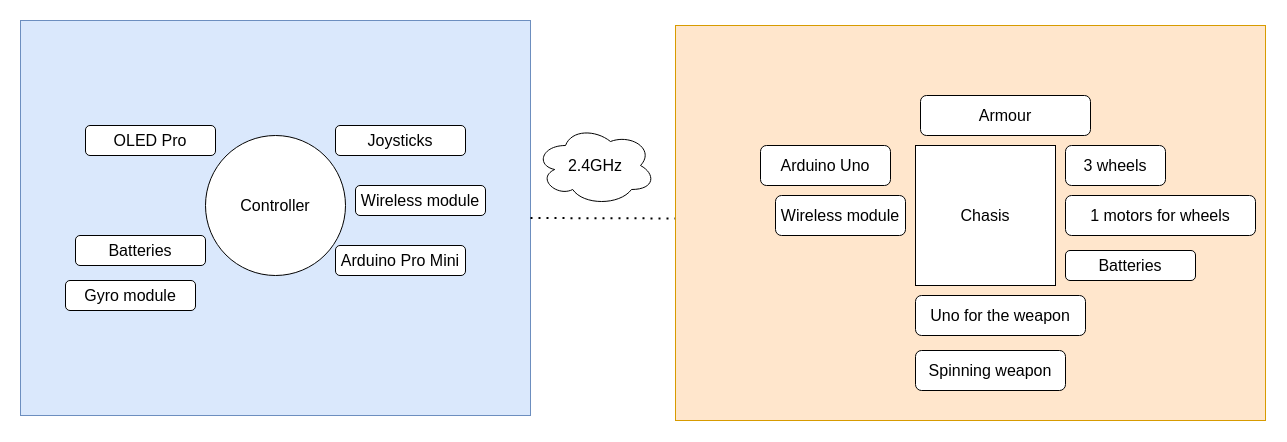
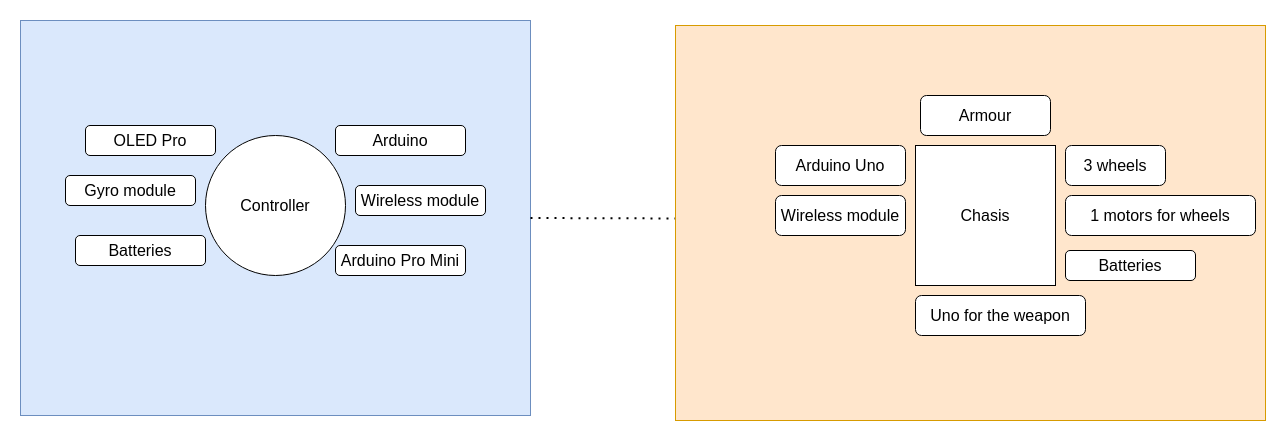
- <mxCell id="19" value="Armour" style="rounded=1;whiteSpace=wrap;html=1;fontSize=16;" vertex="1" parent="1"><mxGeometry x="920" y="95" width="170" height="40" as="geometry" /></mxCell>
+ <mxCell id="19" value="Armour" style="rounded=1;whiteSpace=wrap;html=1;fontSize=16;" vertex="1" parent="1"><mxGeometry x="920" y="95" width="130" height="40" as="geometry" /></mxCell>
- <mxCell id="8" value="Joysticks" style="rounded=1;whiteSpace=wrap;html=1;fontSize=16;" vertex="1" parent="1"><mxGeometry x="335" y="125" width="130" height="30" as="geometry" /></mxCell>
+ <mxCell id="8" value="Arduino" style="rounded=1;whiteSpace=wrap;html=1;fontSize=16;" vertex="1" parent="1"><mxGeometry x="335" y="125" width="130" height="30" as="geometry" /></mxCell>
- <mxCell id="4" value="2.4GHz" style="ellipse;shape=cloud;whiteSpace=wrap;html=1;rounded=0;glass=0;fontSize=16;fillColor=none;" vertex="1" parent="1"><mxGeometry x="535" y="125" width="120" height="80" as="geometry" /></mxCell>
- <mxCell id="21" value="Arduino Uno" style="rounded=1;whiteSpace=wrap;html=1;fontSize=16;" vertex="1" parent="1"><mxGeometry x="760" y="145" width="130" height="40" as="geometry" /></mxCell>
+ <mxCell id="21" value="Arduino Uno" style="rounded=1;whiteSpace=wrap;html=1;fontSize=16;" vertex="1" parent="1"><mxGeometry x="775" y="145" width="130" height="40" as="geometry" /></mxCell>
- <mxCell id="11" value="Gyro module" style="rounded=1;whiteSpace=wrap;html=1;fontSize=16;" vertex="1" parent="1"><mxGeometry x="65" y="280" width="130" height="30" as="geometry" /></mxCell>
+ <mxCell id="11" value="Gyro module" style="rounded=1;whiteSpace=wrap;html=1;fontSize=16;" vertex="1" parent="1"><mxGeometry x="65" y="175" width="130" height="30" as="geometry" /></mxCell>
- <mxCell id="13" value="Spinning weapon" style="rounded=1;whiteSpace=wrap;html=1;fontSize=16;" vertex="1" parent="1"><mxGeometry x="915" y="350" width="150" height="40" as="geometry" /></mxCell>
